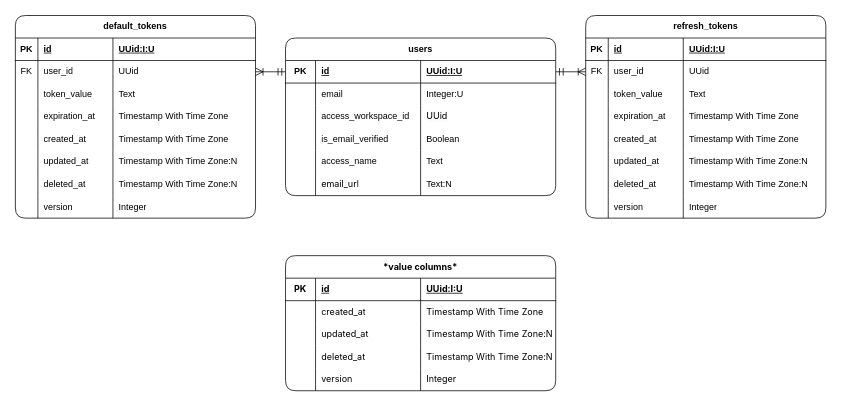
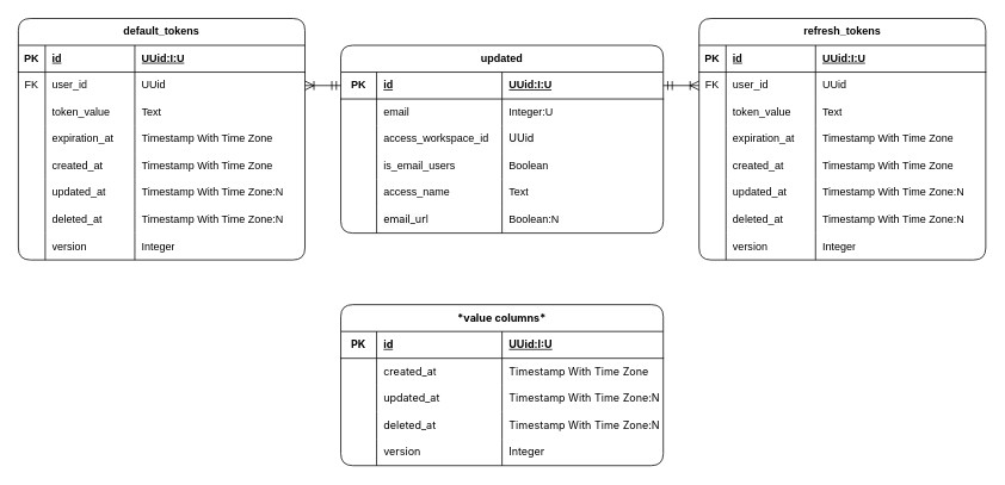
- <mxCell id="2" value="&lt;b&gt;users&lt;/b&gt;" style="shape=table;startSize=30;container=1;collapsible=1;childLayout=tableLayout;fixedRows=1;rowLines=0;fontStyle=0;align=center;resizeLast=1;fontSize=12;fontFamily=Helvetica;html=1;whiteSpace=wrap;labelBorderColor=none;labelBackgroundColor=none;shadow=0;spacing=2;swimlaneFillColor=none;rounded=1;swimlaneLine=1;fillColor=none;strokeColor=default;" parent="1" vertex="1"><mxGeometry x="380" y="50" width="360" height="210" as="geometry" /></mxCell>
+ <mxCell id="2" value="&lt;b&gt;updated&lt;/b&gt;" style="shape=table;startSize=30;container=1;collapsible=1;childLayout=tableLayout;fixedRows=1;rowLines=0;fontStyle=0;align=center;resizeLast=1;fontSize=12;fontFamily=Helvetica;html=1;whiteSpace=wrap;labelBorderColor=none;labelBackgroundColor=none;shadow=0;spacing=2;swimlaneFillColor=none;rounded=1;swimlaneLine=1;fillColor=none;strokeColor=default;" parent="1" vertex="1"><mxGeometry x="380" y="50" width="360" height="210" as="geometry" /></mxCell>
- <mxCell id="17" value="is_email_verified" style="shape=partialRectangle;connectable=0;fillColor=none;top=0;left=0;bottom=0;right=0;align=left;spacingLeft=6;overflow=hidden;fontSize=12;fontFamily=Helvetica;html=1;whiteSpace=wrap;labelBorderColor=none;labelBackgroundColor=none;swimlaneFillColor=default;shadow=0;swimlaneLine=1;rounded=1;strokeColor=default;" vertex="1" parent="15"><mxGeometry x="40.0" width="140.0" height="30" as="geometry"><mxRectangle width="140.0" height="30" as="alternateBounds" /></mxGeometry></mxCell>
+ <mxCell id="17" value="is_email_users" style="shape=partialRectangle;connectable=0;fillColor=none;top=0;left=0;bottom=0;right=0;align=left;spacingLeft=6;overflow=hidden;fontSize=12;fontFamily=Helvetica;html=1;whiteSpace=wrap;labelBorderColor=none;labelBackgroundColor=none;swimlaneFillColor=default;shadow=0;swimlaneLine=1;rounded=1;strokeColor=default;" vertex="1" parent="15"><mxGeometry x="40.0" width="140.0" height="30" as="geometry"><mxRectangle width="140.0" height="30" as="alternateBounds" /></mxGeometry></mxCell>
- <mxCell id="26" value="Text:N" style="shape=partialRectangle;connectable=0;fillColor=none;top=0;left=0;bottom=0;right=0;align=left;spacingLeft=6;overflow=hidden;fontSize=12;fontFamily=Helvetica;html=1;whiteSpace=wrap;labelBorderColor=none;labelBackgroundColor=none;swimlaneFillColor=default;shadow=0;swimlaneLine=1;rounded=1;strokeColor=default;" vertex="1" parent="23"><mxGeometry x="180.0" width="180.0" height="30" as="geometry"><mxRectangle width="180.0" height="30" as="alternateBounds" /></mxGeometry></mxCell>
+ <mxCell id="26" value="Boolean:N" style="shape=partialRectangle;connectable=0;fillColor=none;top=0;left=0;bottom=0;right=0;align=left;spacingLeft=6;overflow=hidden;fontSize=12;fontFamily=Helvetica;html=1;whiteSpace=wrap;labelBorderColor=none;labelBackgroundColor=none;swimlaneFillColor=default;shadow=0;swimlaneLine=1;rounded=1;strokeColor=default;" vertex="1" parent="23"><mxGeometry x="180.0" width="180.0" height="30" as="geometry"><mxRectangle width="180.0" height="30" as="alternateBounds" /></mxGeometry></mxCell>
